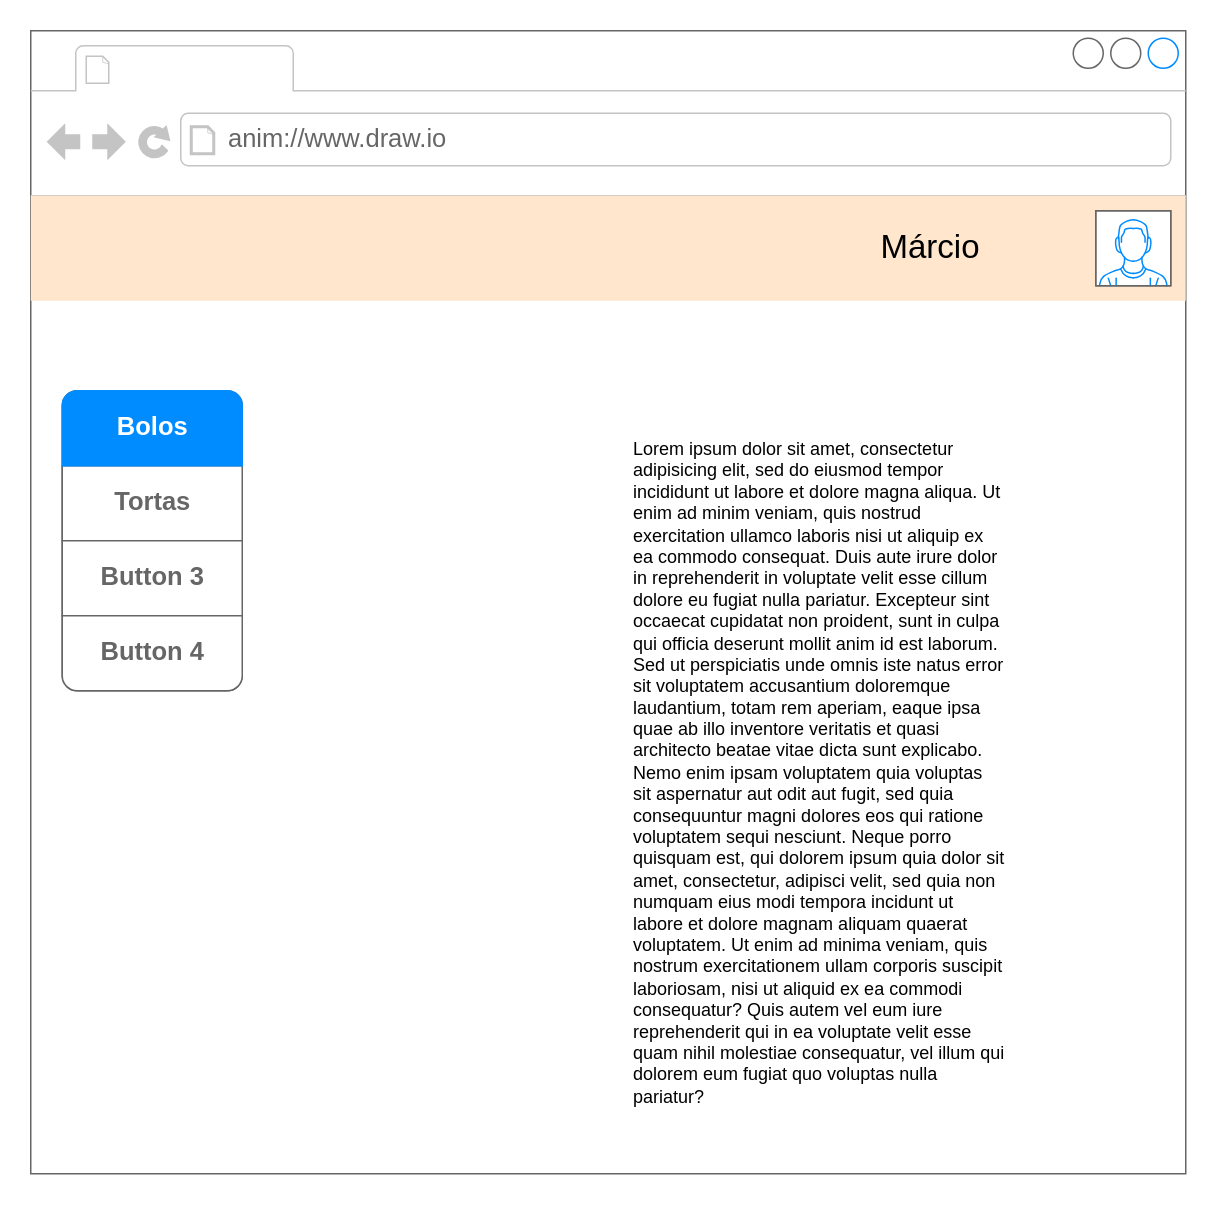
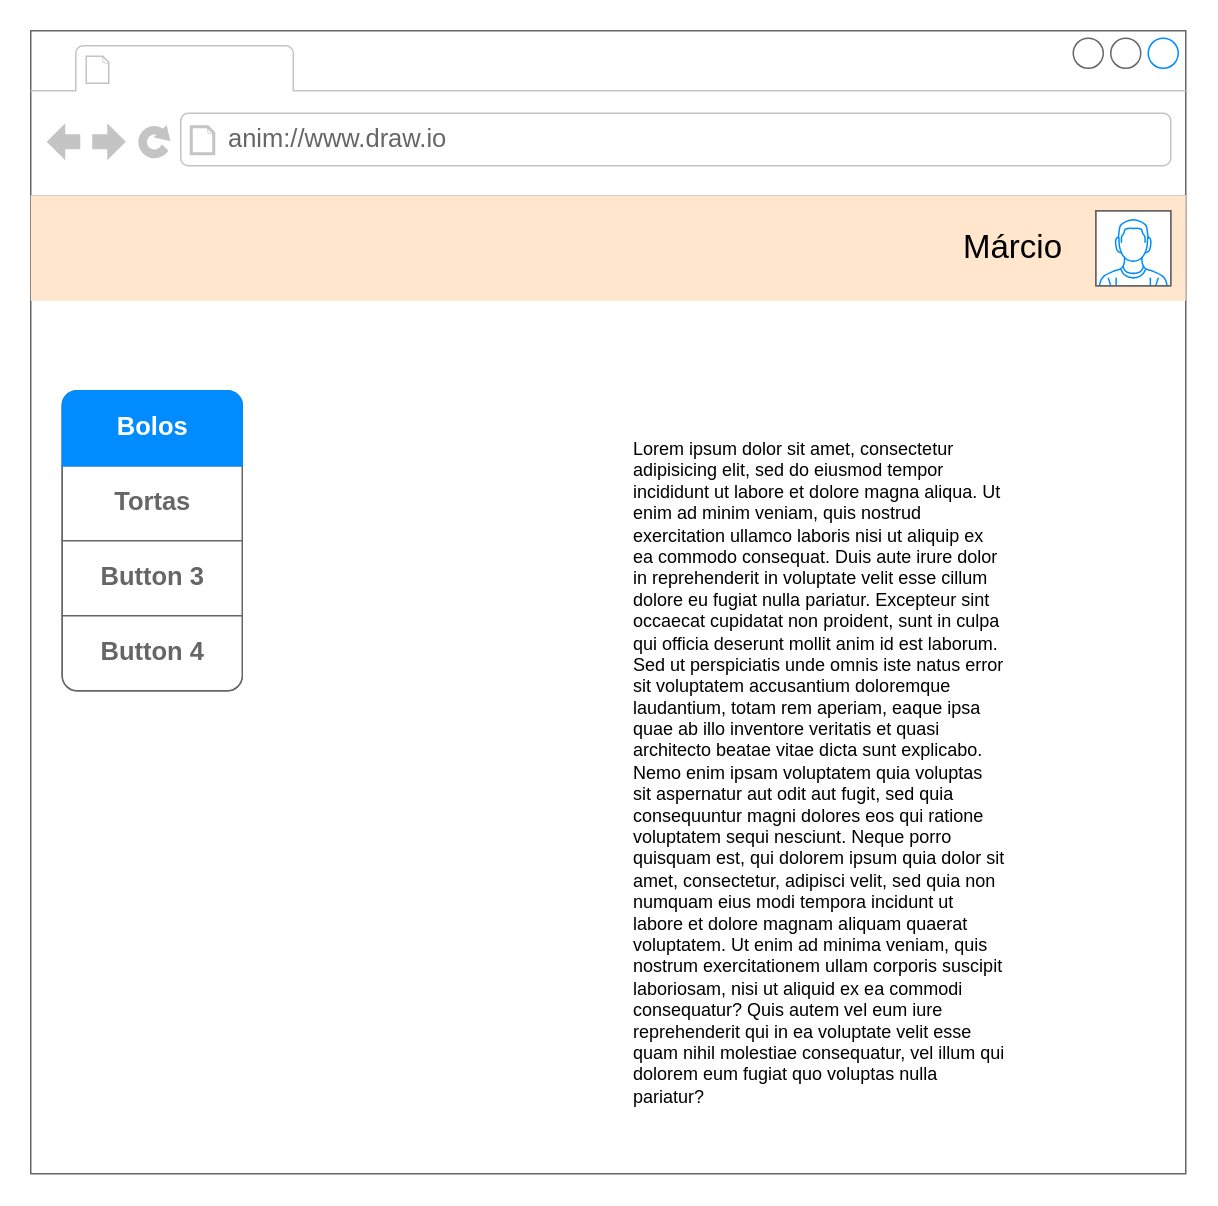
- <mxCell id="7" value="Márcio" style="text;html=1;strokeColor=none;fillColor=none;align=center;verticalAlign=middle;whiteSpace=wrap;rounded=0;fontSize=22;" vertex="1" parent="2"><mxGeometry x="555" y="132.5" width="90" height="25" as="geometry" /></mxCell>
+ <mxCell id="7" value="Márcio" style="text;html=1;strokeColor=none;fillColor=none;align=center;verticalAlign=middle;whiteSpace=wrap;rounded=0;fontSize=22;" vertex="1" parent="2"><mxGeometry x="610" y="132.5" width="90" height="25" as="geometry" /></mxCell>
